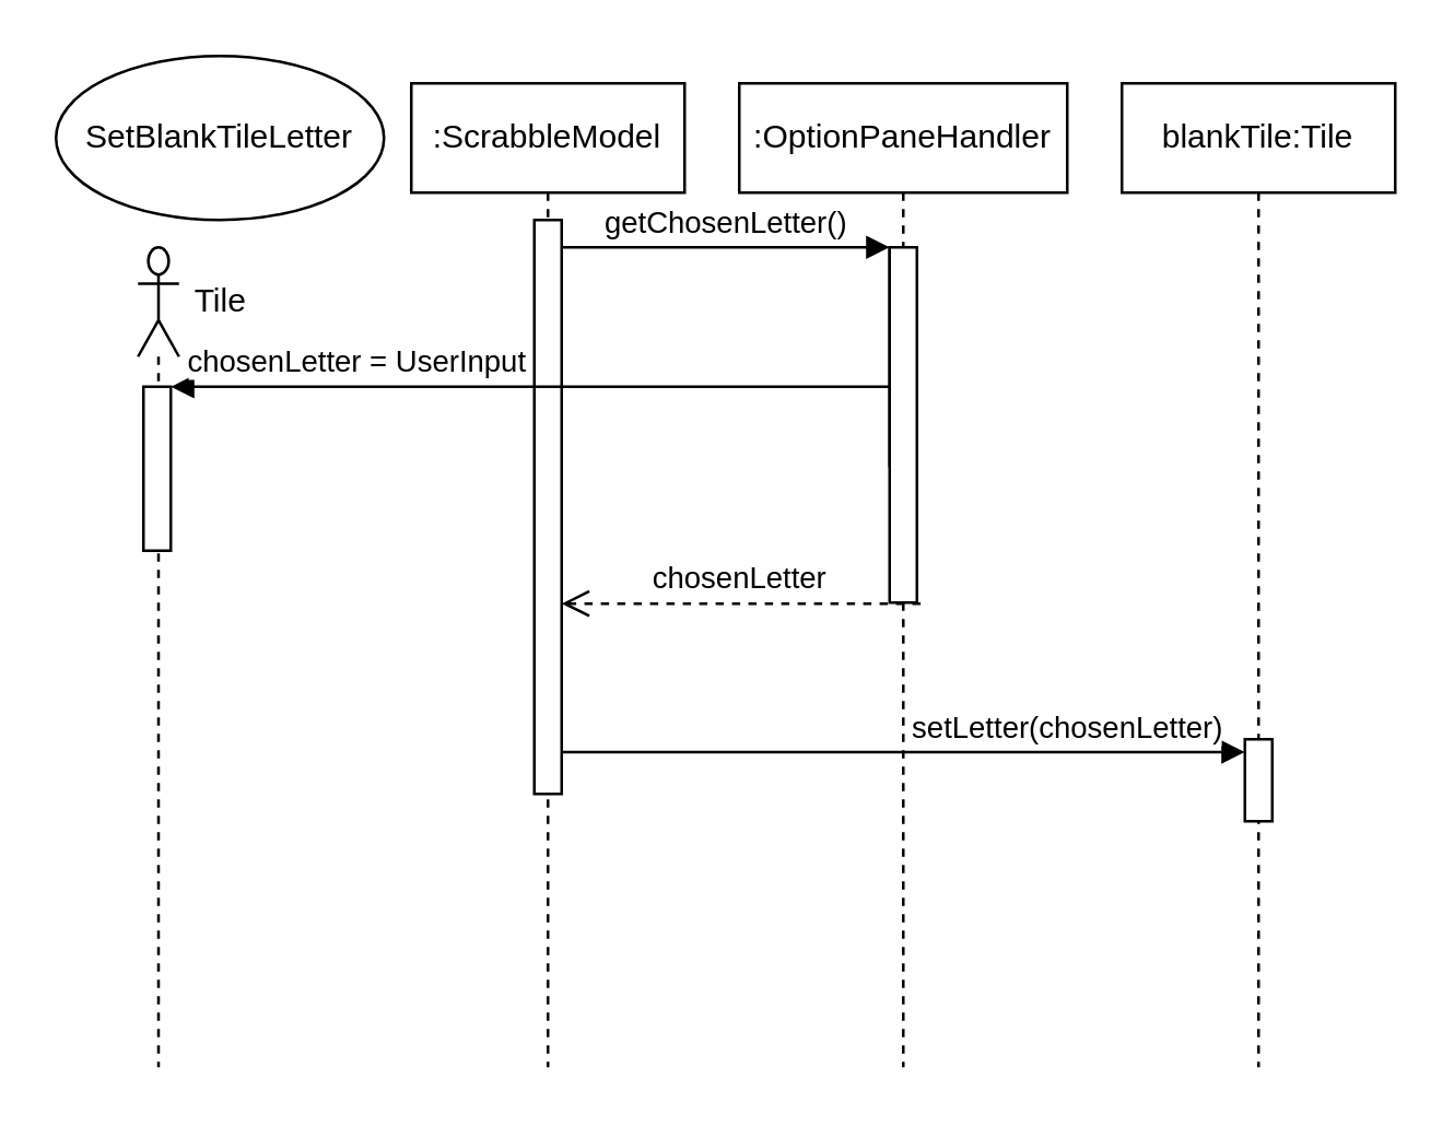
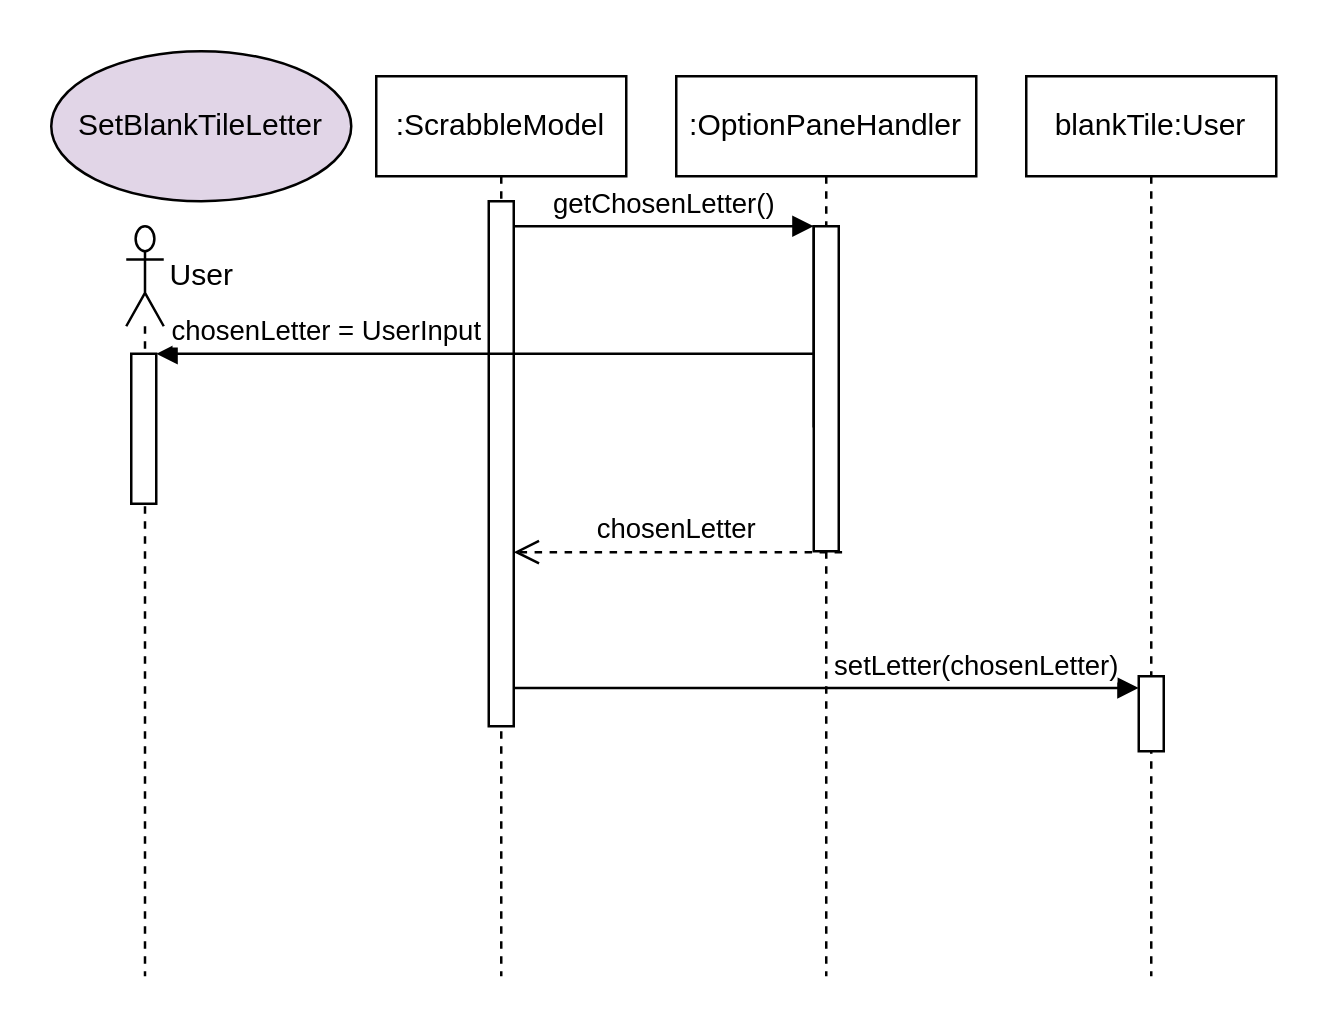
- <mxCell id="7" value="SetBlankTileLetter" style="ellipse;whiteSpace=wrap;html=1;" vertex="1" parent="1"><mxGeometry x="20" y="20" width="120" height="60" as="geometry" /></mxCell>
+ <mxCell id="7" value="SetBlankTileLetter" style="ellipse;whiteSpace=wrap;html=1;fillColor=#e1d5e7;" vertex="1" parent="1"><mxGeometry x="20" y="20" width="120" height="60" as="geometry" /></mxCell>
- <mxCell id="5" value="blankTile:Tile" style="shape=umlLifeline;perimeter=lifelinePerimeter;whiteSpace=wrap;html=1;container=1;collapsible=0;recursiveResize=0;outlineConnect=0;" vertex="1" parent="1"><mxGeometry x="410" y="30" width="100" height="360" as="geometry" /></mxCell>
+ <mxCell id="5" value="blankTile:User" style="shape=umlLifeline;perimeter=lifelinePerimeter;whiteSpace=wrap;html=1;container=1;collapsible=0;recursiveResize=0;outlineConnect=0;" vertex="1" parent="1"><mxGeometry x="410" y="30" width="100" height="360" as="geometry" /></mxCell>
- <mxCell id="10" value="Tile" style="text;html=1;align=center;verticalAlign=middle;resizable=0;points=[];autosize=1;strokeColor=none;fillColor=none;" vertex="1" parent="1"><mxGeometry x="60" y="100" width="40" height="20" as="geometry" /></mxCell>
+ <mxCell id="10" value="User" style="text;html=1;align=center;verticalAlign=middle;resizable=0;points=[];autosize=1;strokeColor=none;fillColor=none;" vertex="1" parent="1"><mxGeometry x="60" y="100" width="40" height="20" as="geometry" /></mxCell>
